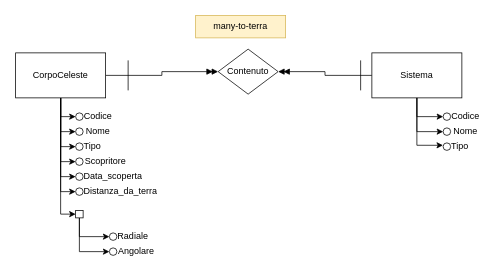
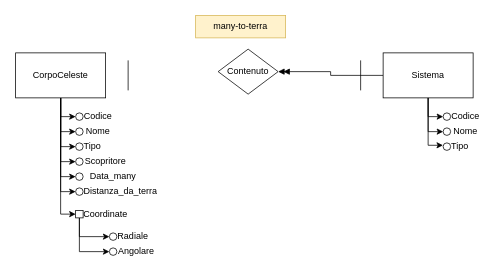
- <mxCell id="21" style="edgeStyle=orthogonalEdgeStyle;rounded=0;orthogonalLoop=1;jettySize=auto;html=1;entryX=0;entryY=0.5;entryDx=0;entryDy=0;endArrow=doubleBlock;endFill=1;" edge="1" parent="1" source="22" target="13"><mxGeometry relative="1" as="geometry" /></mxCell>
- <mxCell id="5" value="Sistema" style="rounded=0;whiteSpace=wrap;html=1;" vertex="1" parent="1"><mxGeometry x="495" y="70" width="120" height="60" as="geometry" /></mxCell>
+ <mxCell id="5" value="Sistema" style="rounded=0;whiteSpace=wrap;html=1;" vertex="1" parent="1"><mxGeometry x="510" y="70" width="120" height="60" as="geometry" /></mxCell>
- <mxCell id="34" value="Data_scoperta" style="text;html=1;align=center;verticalAlign=middle;whiteSpace=wrap;rounded=0;" vertex="1" parent="1"><mxGeometry x="110" y="220" width="80" height="30" as="geometry" /></mxCell>
+ <mxCell id="34" value="Data_many" style="text;html=1;align=center;verticalAlign=middle;whiteSpace=wrap;rounded=0;" vertex="1" parent="1"><mxGeometry x="110" y="220" width="80" height="30" as="geometry" /></mxCell>
+ <mxCell id="38" value="Coordinate" style="text;html=1;align=center;verticalAlign=middle;whiteSpace=wrap;rounded=0;" vertex="1" parent="1"><mxGeometry x="110" y="270" width="60" height="30" as="geometry" /></mxCell>
